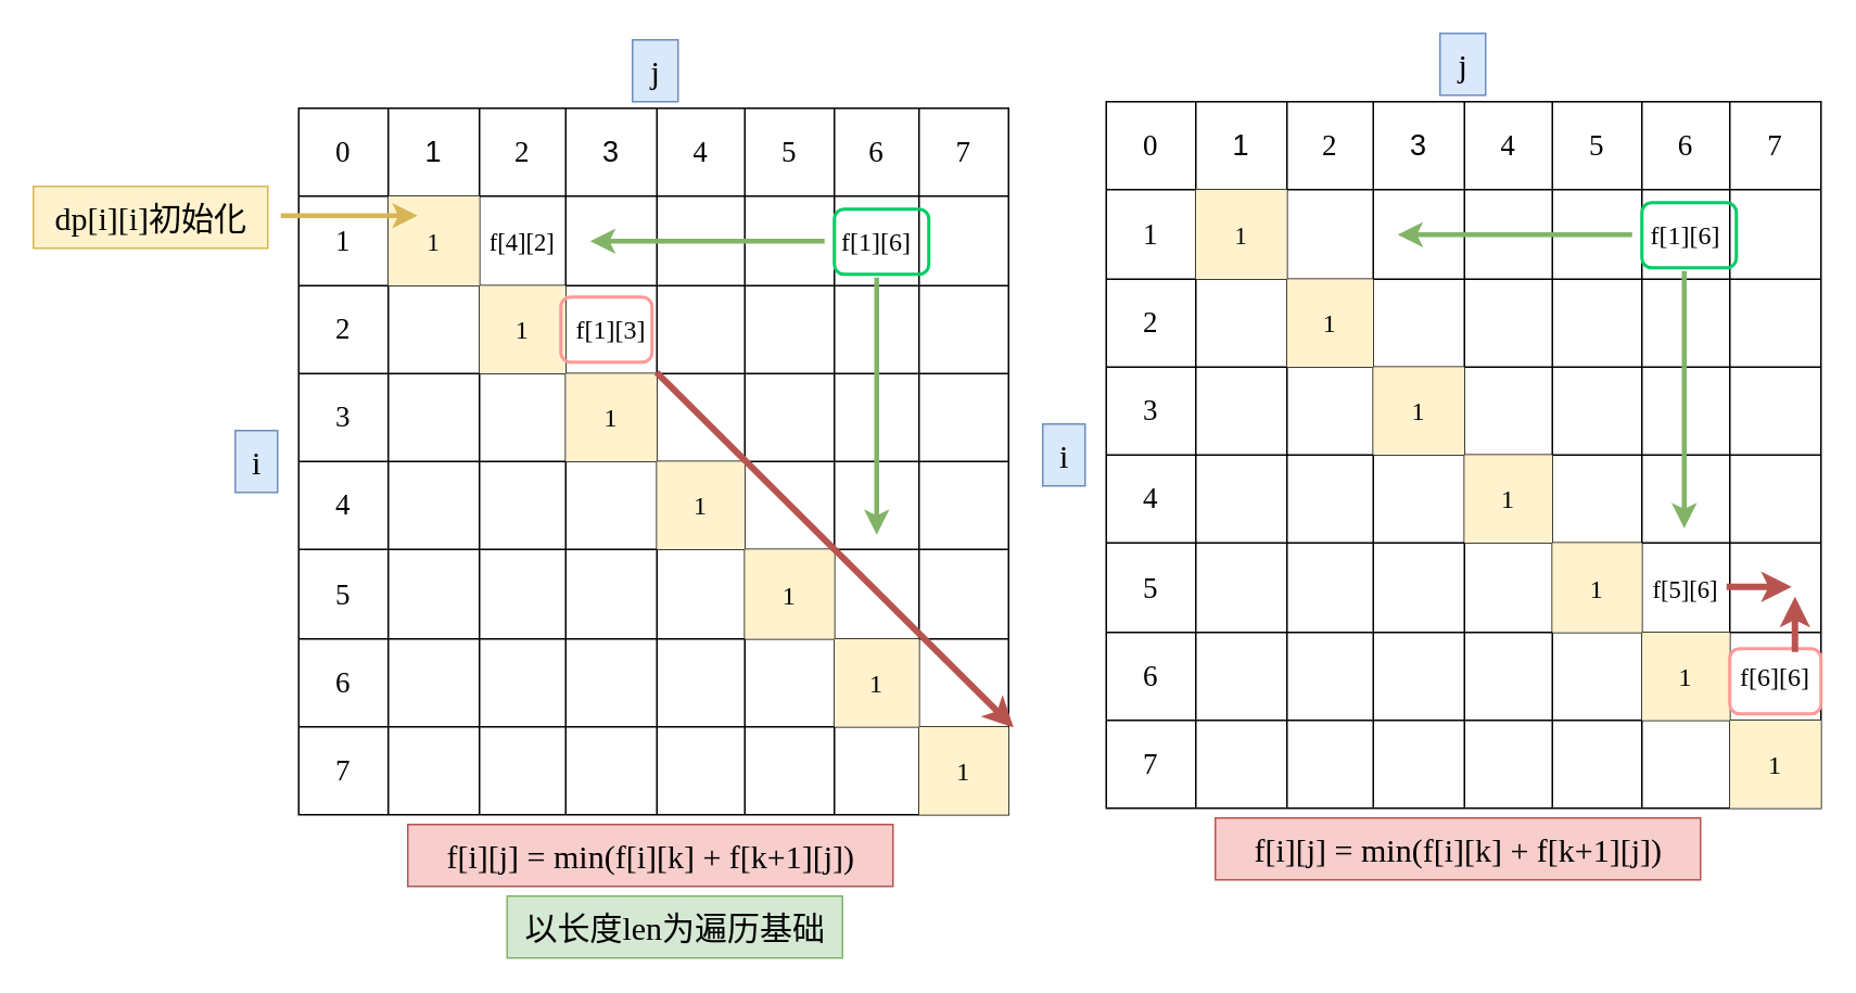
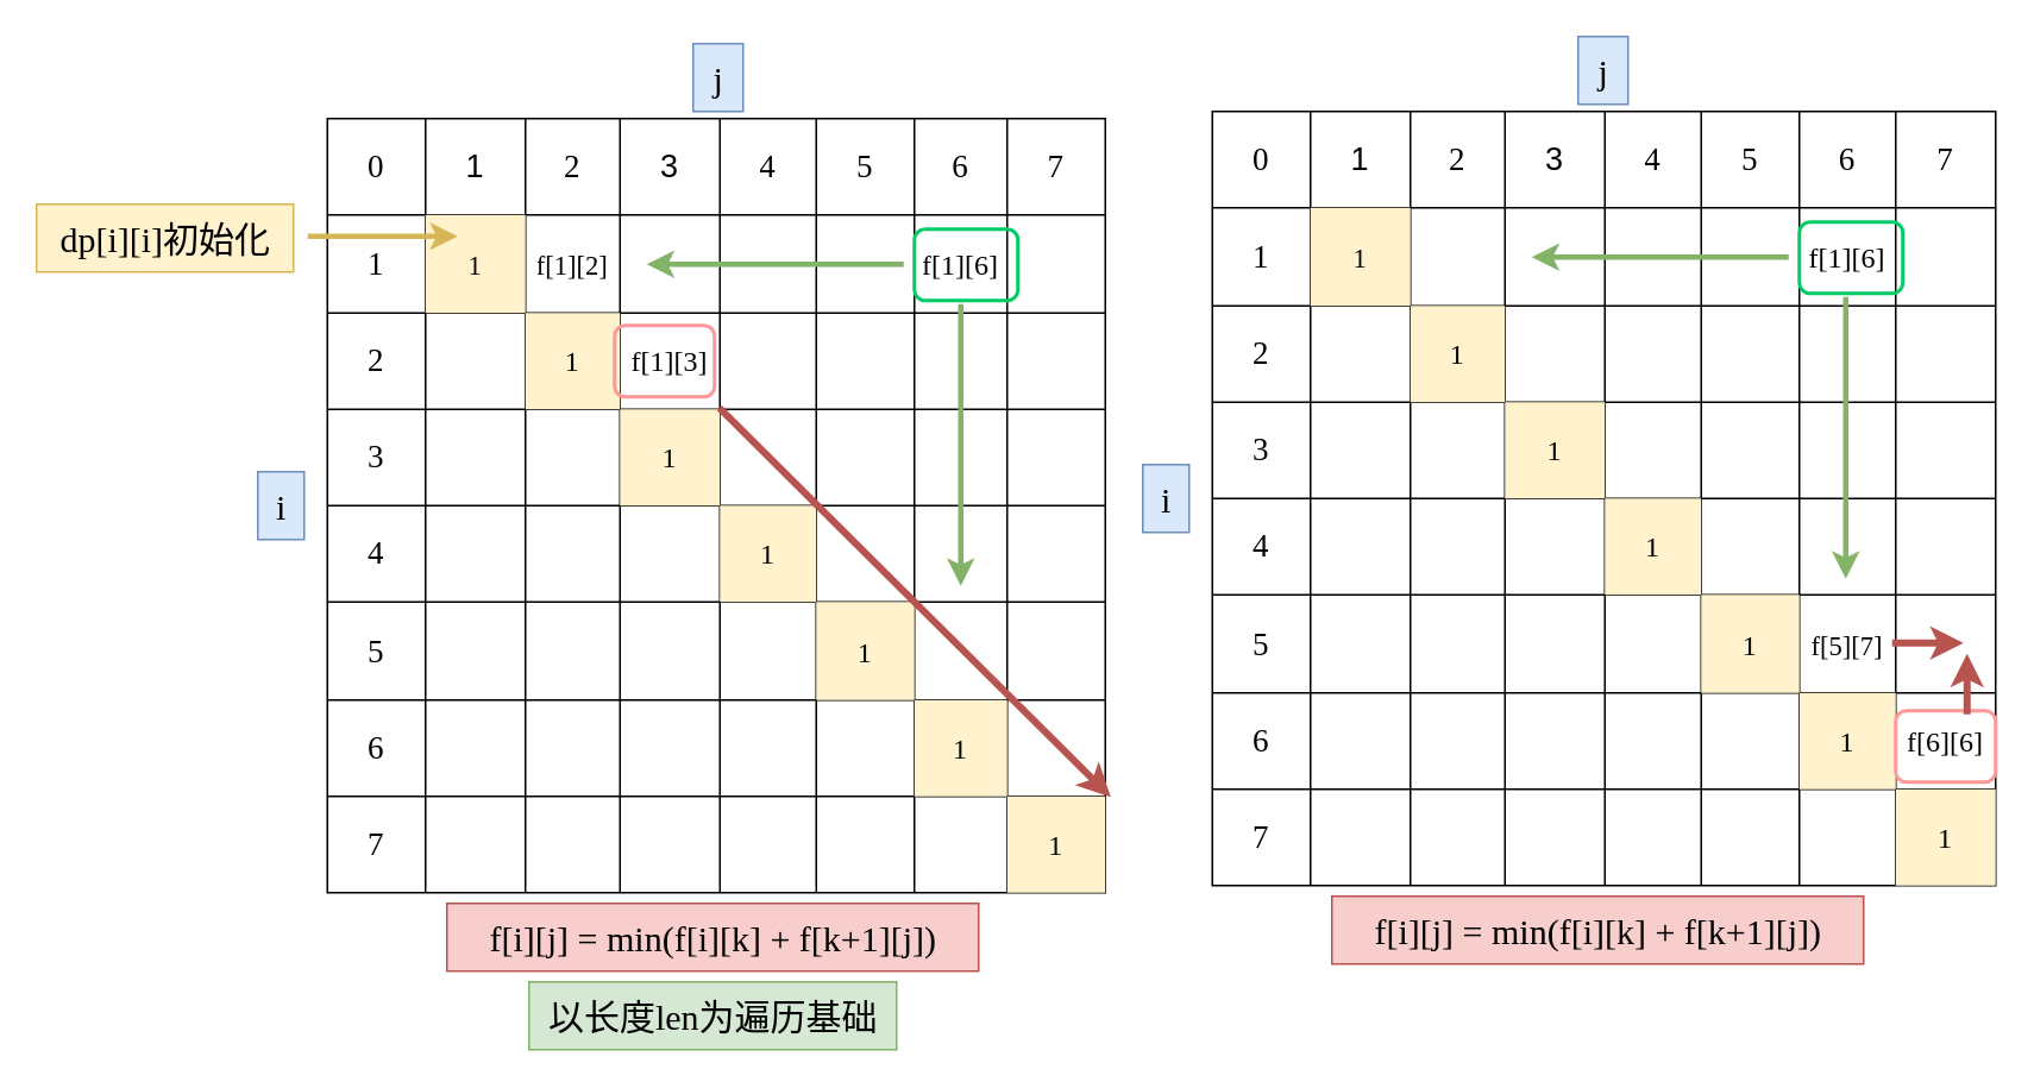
- <mxCell id="15" value="&lt;font face=&quot;Comic Sans MS&quot; style=&quot;font-size: 15px;&quot;&gt;f[4][2]&lt;/font&gt;" style="shape=partialRectangle;html=1;whiteSpace=wrap;connectable=0;fillColor=none;top=0;left=0;bottom=0;right=0;overflow=hidden;" vertex="1" parent="12"><mxGeometry x="111" width="53" height="55" as="geometry"><mxRectangle width="53" height="55" as="alternateBounds" /></mxGeometry></mxCell>
+ <mxCell id="15" value="&lt;font face=&quot;Comic Sans MS&quot; style=&quot;font-size: 15px;&quot;&gt;f[1][2]&lt;/font&gt;" style="shape=partialRectangle;html=1;whiteSpace=wrap;connectable=0;fillColor=none;top=0;left=0;bottom=0;right=0;overflow=hidden;" vertex="1" parent="12"><mxGeometry x="111" width="53" height="55" as="geometry"><mxRectangle width="53" height="55" as="alternateBounds" /></mxGeometry></mxCell>
- <mxCell id="139" value="&lt;font face=&quot;Comic Sans MS&quot; style=&quot;font-size: 15px;&quot;&gt;f[5][6]&lt;/font&gt;" style="shape=partialRectangle;html=1;whiteSpace=wrap;connectable=0;fillColor=none;top=0;left=0;bottom=0;right=0;overflow=hidden;" vertex="1" parent="132"><mxGeometry x="329" width="54" height="55" as="geometry"><mxRectangle width="54" height="55" as="alternateBounds" /></mxGeometry></mxCell>
+ <mxCell id="139" value="&lt;font face=&quot;Comic Sans MS&quot; style=&quot;font-size: 15px;&quot;&gt;f[5][7]&lt;/font&gt;" style="shape=partialRectangle;html=1;whiteSpace=wrap;connectable=0;fillColor=none;top=0;left=0;bottom=0;right=0;overflow=hidden;" vertex="1" parent="132"><mxGeometry x="329" width="54" height="55" as="geometry"><mxRectangle width="54" height="55" as="alternateBounds" /></mxGeometry></mxCell>
- <mxCell id="83" value="&lt;font style=&quot;font-size: 20px;&quot; face=&quot;Comic Sans MS&quot;&gt;以长度len为遍历基础&lt;/font&gt;" style="text;html=1;align=center;verticalAlign=middle;resizable=0;points=[];autosize=1;strokeColor=#82b366;fillColor=#d5e8d4;fontSize=20;" vertex="1" parent="1"><mxGeometry x="311" y="550" width="206" height="38" as="geometry" /></mxCell>
+ <mxCell id="83" value="&lt;font style=&quot;font-size: 20px;&quot; face=&quot;Comic Sans MS&quot;&gt;以长度len为遍历基础&lt;/font&gt;" style="text;html=1;align=center;verticalAlign=middle;resizable=0;points=[];autosize=1;strokeColor=#82b366;fillColor=#d5e8d4;fontSize=20;" vertex="1" parent="1"><mxGeometry x="296" y="550" width="206" height="38" as="geometry" /></mxCell>
